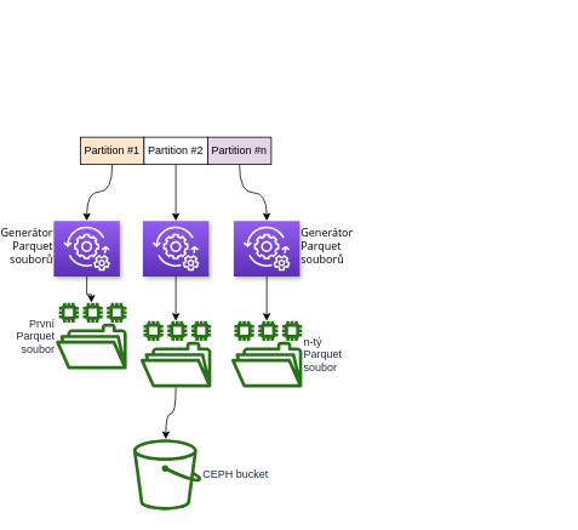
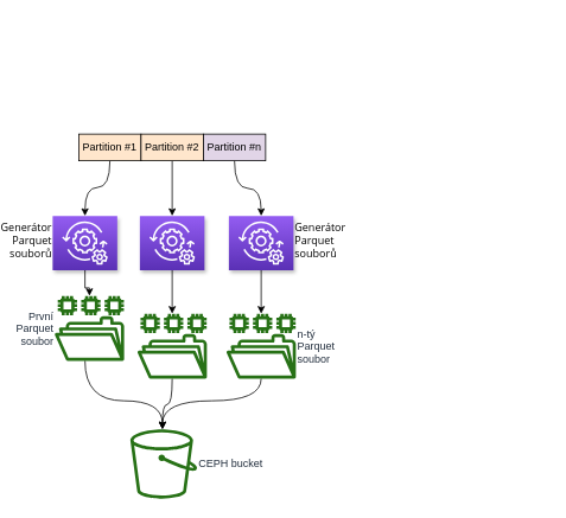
- <mxCell id="11" value="Partition #2" style="rounded=0;whiteSpace=wrap;html=1;" parent="1" vertex="1"><mxGeometry x="120" y="150" width="70" height="30" as="geometry" /></mxCell>
+ <mxCell id="11" value="Partition #2" style="rounded=0;whiteSpace=wrap;html=1;fillColor=#ffe6cc;" parent="1" vertex="1"><mxGeometry x="120" y="150" width="70" height="30" as="geometry" /></mxCell>
+ <mxCell id="6" value="" style="edgeStyle=orthogonalEdgeStyle;orthogonalLoop=1;jettySize=auto;html=1;curved=1;" parent="1" source="7" target="8" edge="1"><mxGeometry relative="1" as="geometry"><Array as="points"><mxPoint x="57" y="450" /><mxPoint x="144" y="450" /></Array></mxGeometry></mxCell>
+ <mxCell id="20" value="" style="edgeStyle=orthogonalEdgeStyle;orthogonalLoop=1;jettySize=auto;html=1;curved=1;" parent="1" source="21" target="8" edge="1"><mxGeometry relative="1" as="geometry"><mxPoint x="255" y="505" as="targetPoint" /><Array as="points"><mxPoint x="255" y="450" /><mxPoint x="144" y="450" /></Array></mxGeometry></mxCell>
